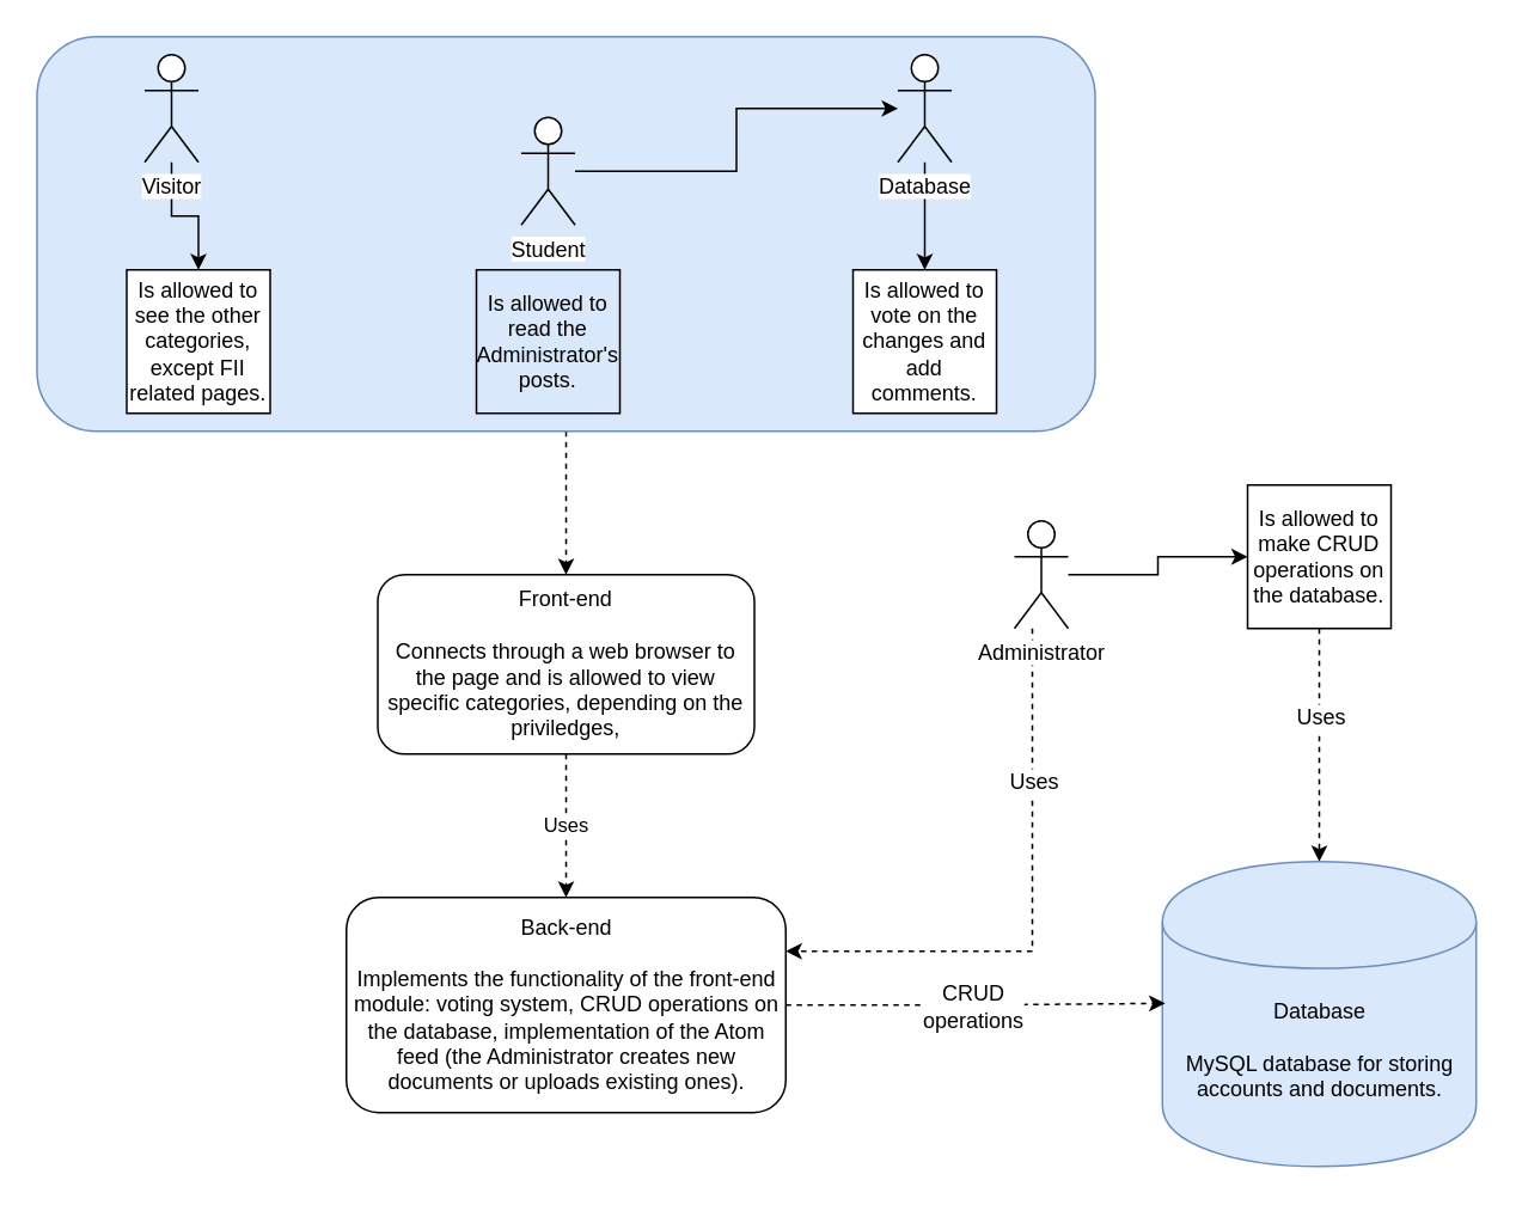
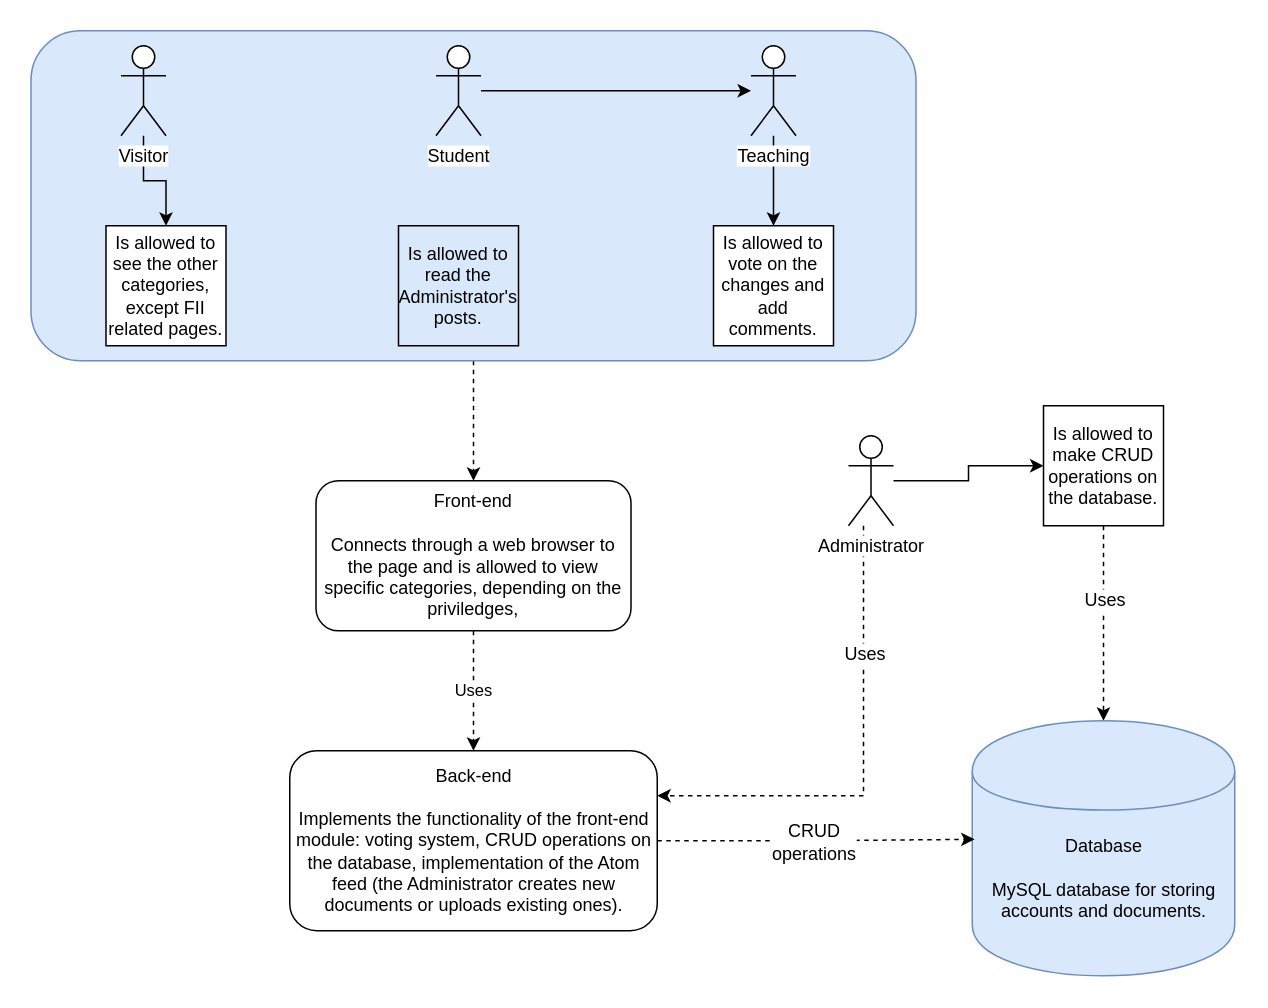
- <mxCell id="11" value="Student" style="shape=umlActor;verticalLabelPosition=bottom;labelBackgroundColor=#ffffff;verticalAlign=top;html=1;outlineConnect=0;" vertex="1" parent="1"><mxGeometry x="290" y="65" width="30" height="60" as="geometry" /></mxCell>
+ <mxCell id="11" value="Student" style="shape=umlActor;verticalLabelPosition=bottom;labelBackgroundColor=#ffffff;verticalAlign=top;html=1;outlineConnect=0;" vertex="1" parent="1"><mxGeometry x="290" y="30" width="30" height="60" as="geometry" /></mxCell>
- <mxCell id="9" value="Database" style="shape=umlActor;verticalLabelPosition=bottom;labelBackgroundColor=#ffffff;verticalAlign=top;html=1;outlineConnect=0;" vertex="1" parent="1"><mxGeometry x="500" y="30" width="30" height="60" as="geometry" /></mxCell>
+ <mxCell id="9" value="Teaching" style="shape=umlActor;verticalLabelPosition=bottom;labelBackgroundColor=#ffffff;verticalAlign=top;html=1;outlineConnect=0;" vertex="1" parent="1"><mxGeometry x="500" y="30" width="30" height="60" as="geometry" /></mxCell>
